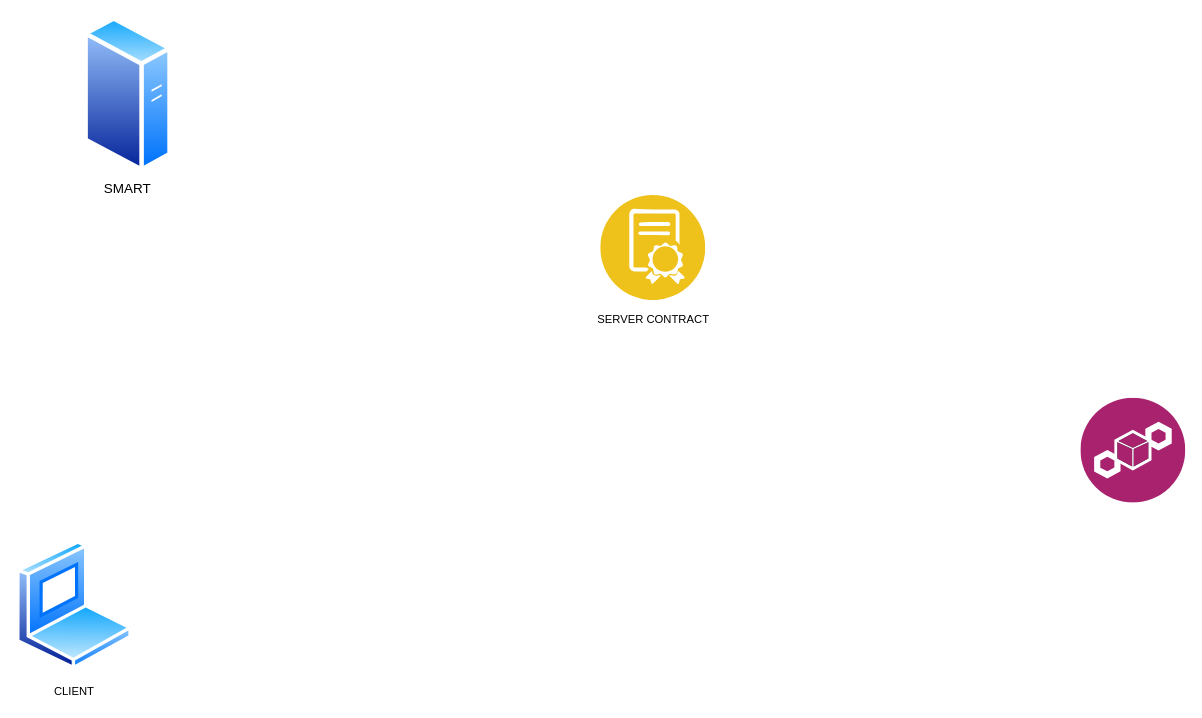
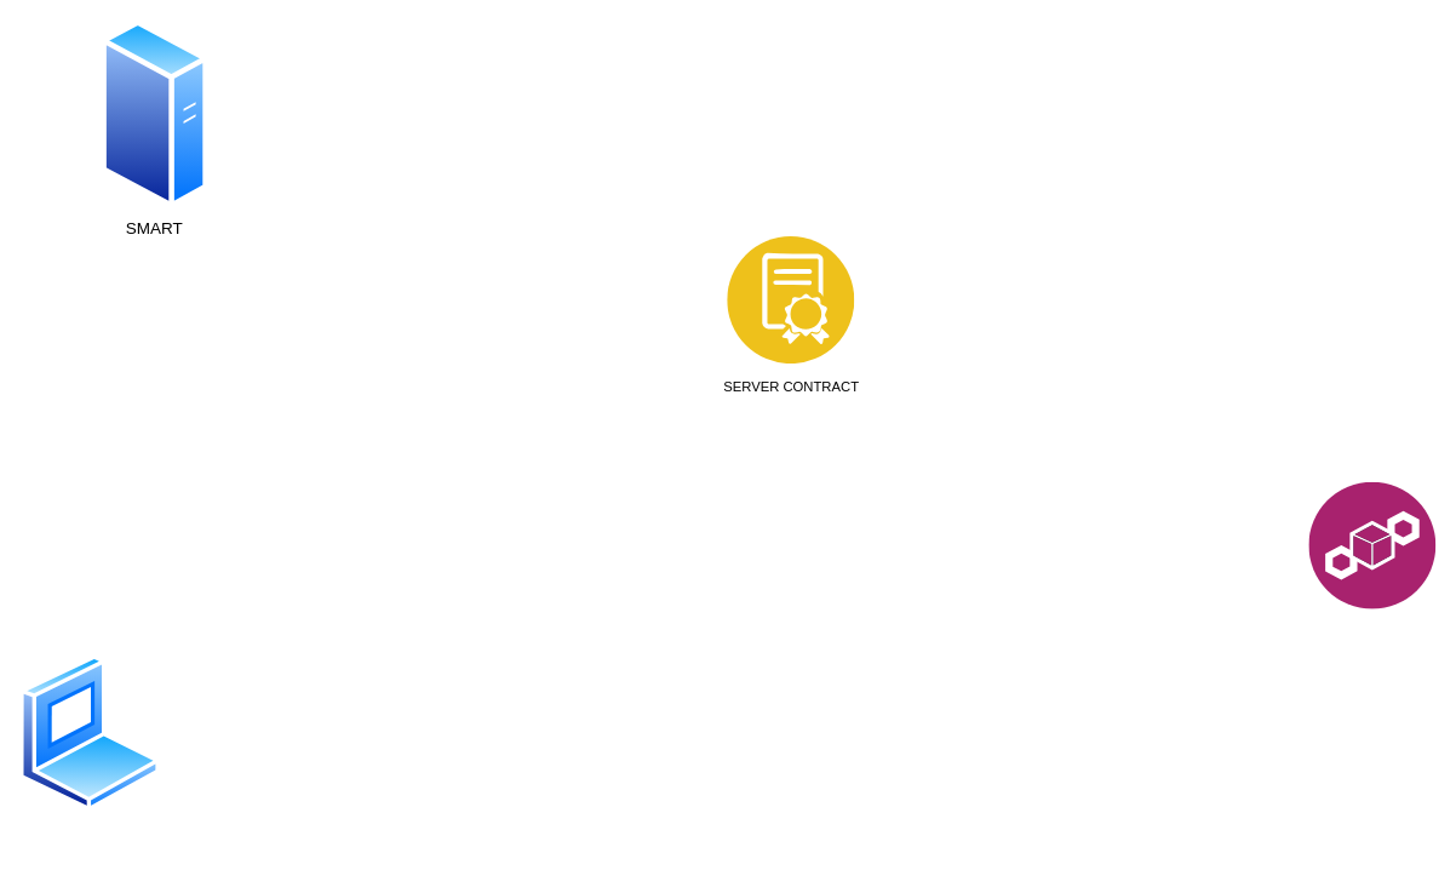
- <mxCell id="4" value="CLIENT" style="text;html=1;align=center;verticalAlign=middle;resizable=0;points=[];autosize=1;strokeColor=none;fillColor=none;fontSize=15;" vertex="1" parent="2"><mxGeometry x="37.5" y="185" width="80" height="30" as="geometry" /></mxCell>
